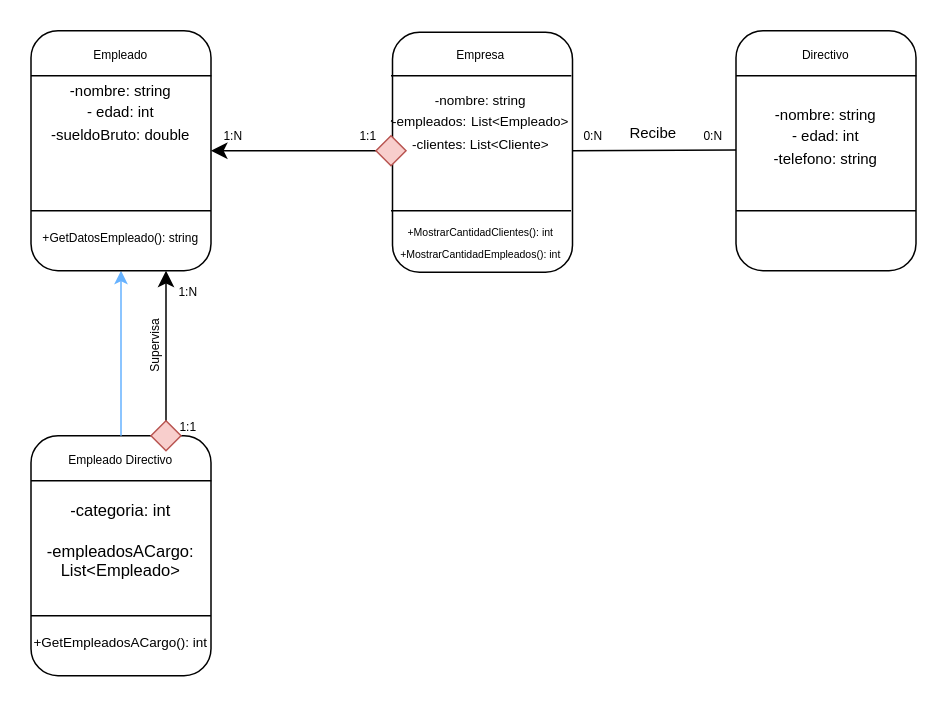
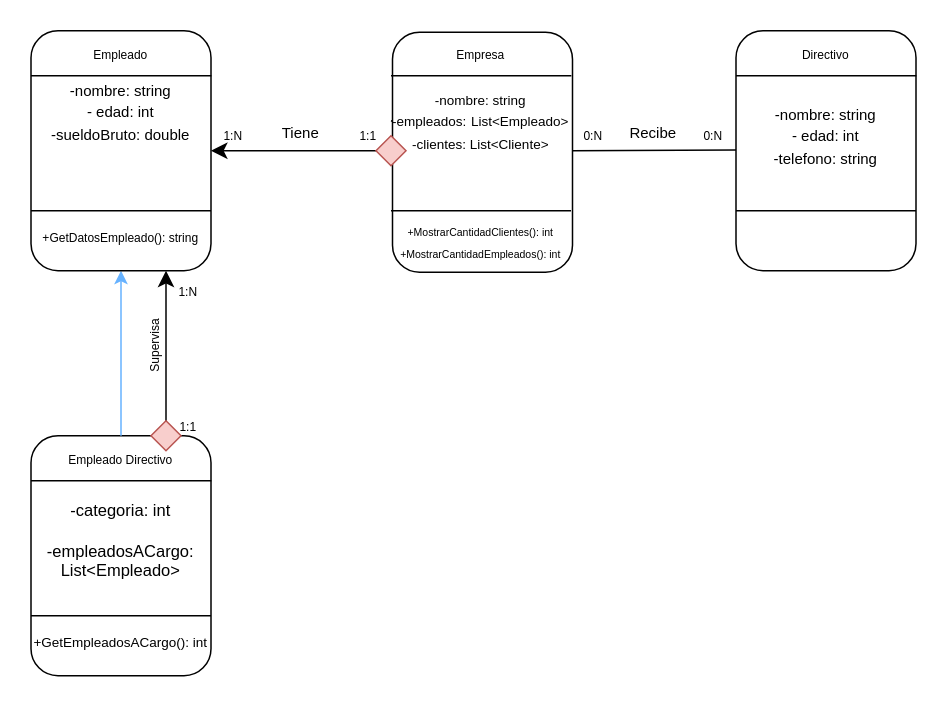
+ <mxCell id="33" value="&lt;font style=&quot;font-size: 10px;&quot;&gt;Tiene&lt;/font&gt;" style="text;html=1;align=center;verticalAlign=middle;whiteSpace=wrap;rounded=0;fontSize=16;" parent="1" vertex="1"><mxGeometry x="170" y="71" width="60" height="30" as="geometry" /></mxCell>
